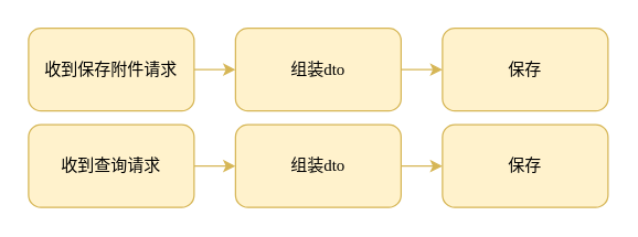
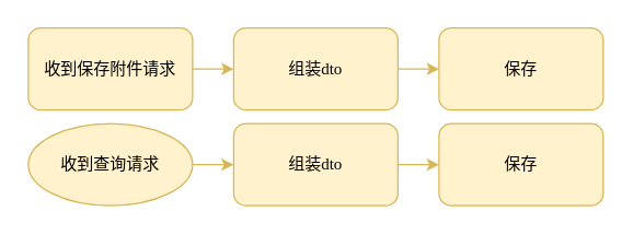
- <mxCell id="8" value="收到查询请求" style="rounded=1;whiteSpace=wrap;html=1;fillColor=#fff2cc;strokeColor=#d6b656;fontFamily=仿宋;" vertex="1" parent="1"><mxGeometry x="20" y="90" width="120" height="60" as="geometry" /></mxCell>
+ <mxCell id="8" value="收到查询请求" style="ellipse;whiteSpace=wrap;html=1;fillColor=#fff2cc;strokeColor=#d6b656;fontFamily=仿宋;" vertex="1" parent="1"><mxGeometry x="20" y="90" width="120" height="60" as="geometry" /></mxCell>
